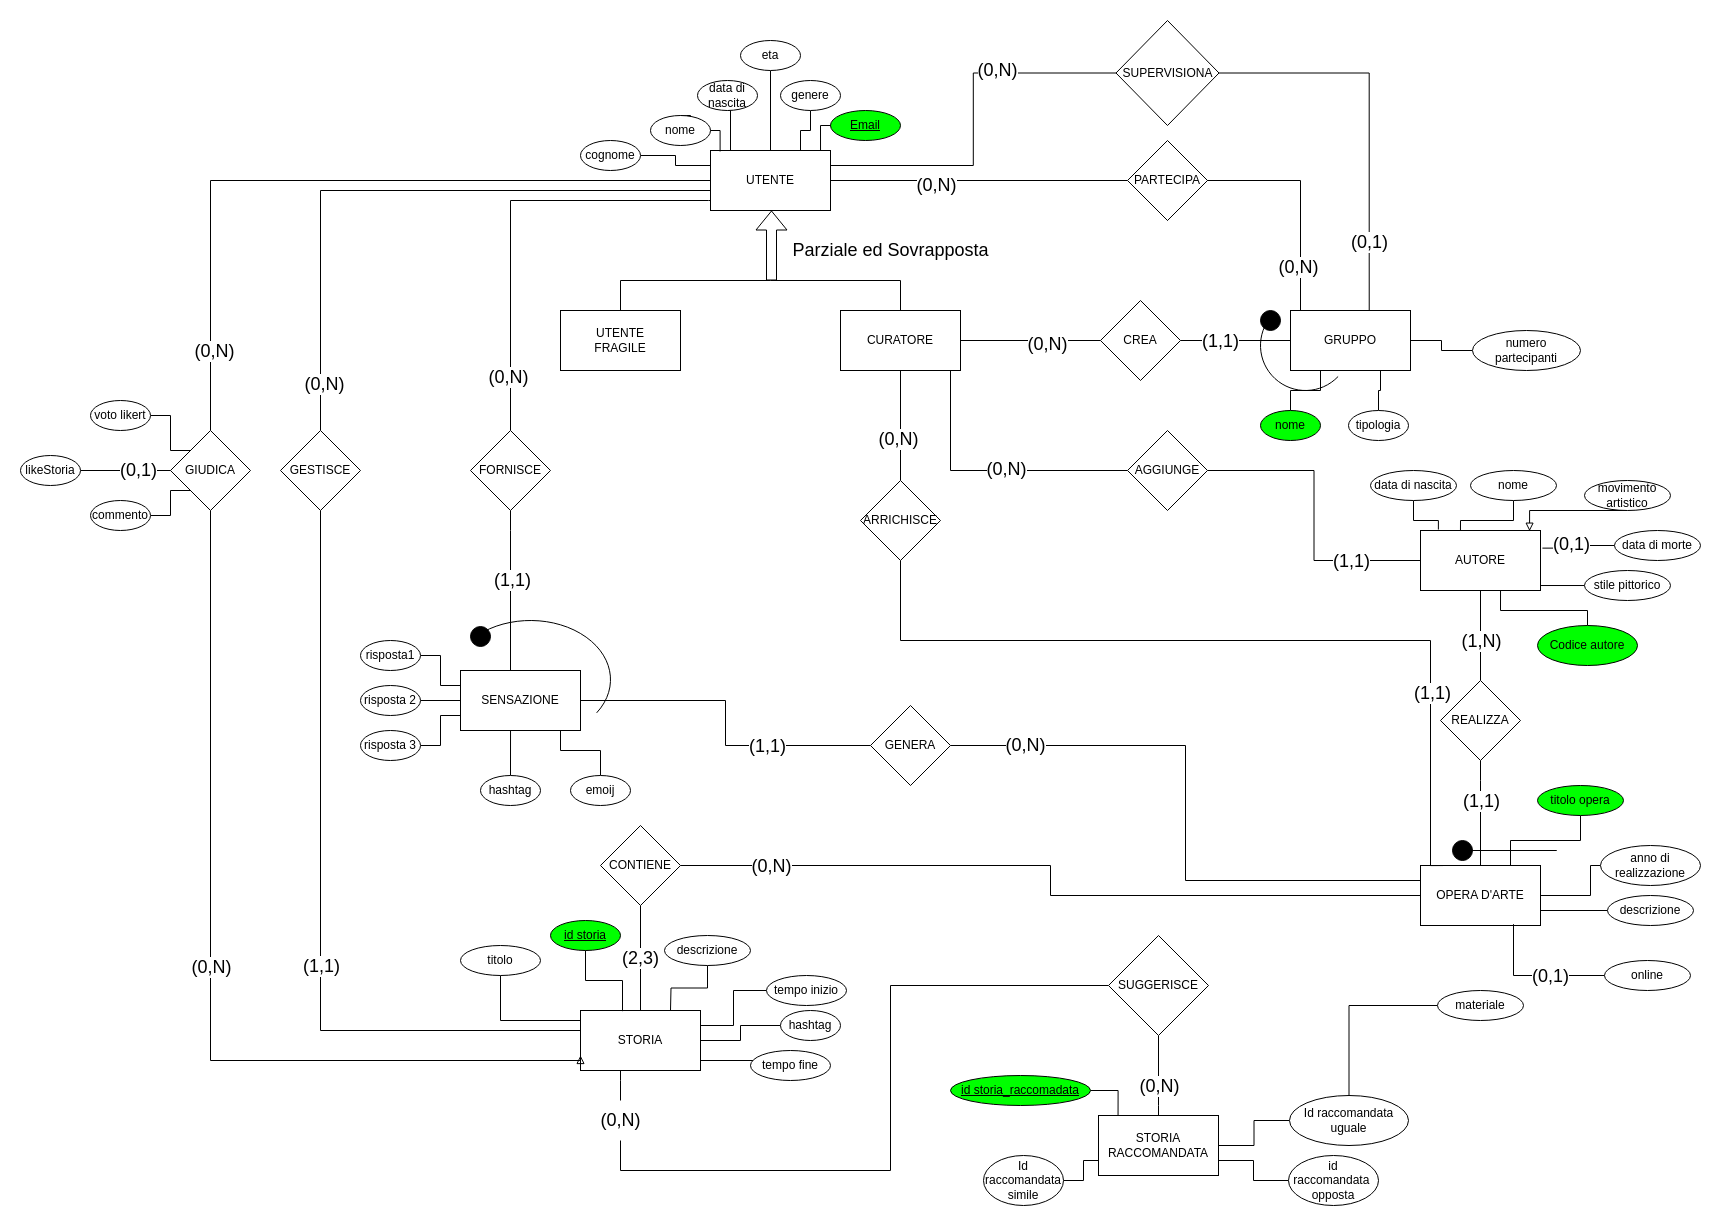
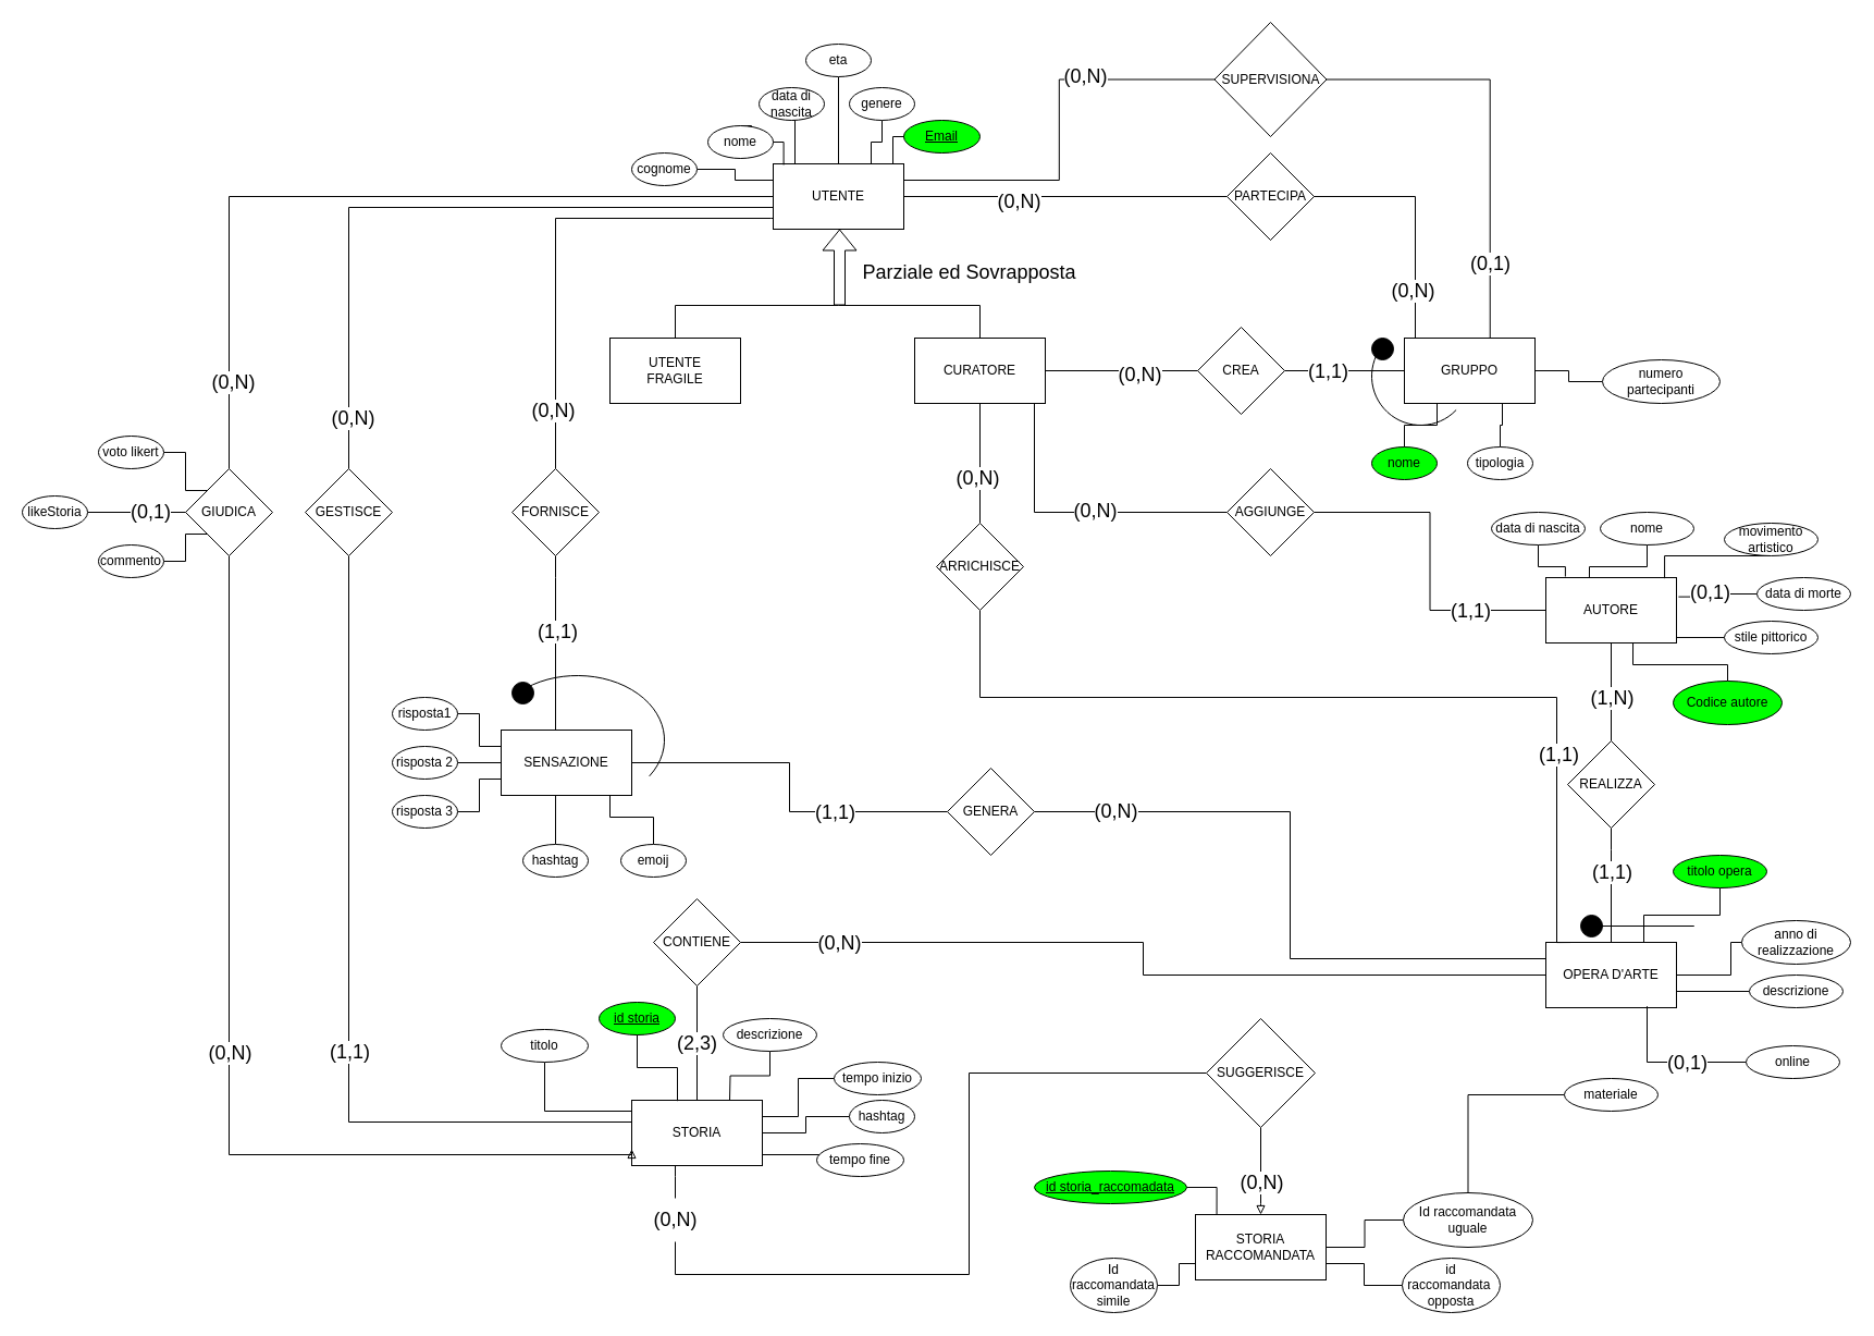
- <mxCell id="76" style="edgeStyle=orthogonalEdgeStyle;rounded=0;orthogonalLoop=1;jettySize=auto;html=1;entryX=0.909;entryY=0.011;entryDx=0;entryDy=0;entryPerimeter=0;endArrow=block;endFill=0;" parent="1" source="77" target="24" edge="1"><mxGeometry relative="1" as="geometry"><Array as="points"><mxPoint x="1529" y="510" /></Array></mxGeometry></mxCell>
+ <mxCell id="76" style="edgeStyle=orthogonalEdgeStyle;rounded=0;orthogonalLoop=1;jettySize=auto;html=1;entryX=0.909;entryY=0.011;entryDx=0;entryDy=0;entryPerimeter=0;endArrow=none;endFill=0;" parent="1" source="77" target="24" edge="1"><mxGeometry relative="1" as="geometry"><Array as="points"><mxPoint x="1529" y="510" /></Array></mxGeometry></mxCell>
- <mxCell id="143" style="edgeStyle=orthogonalEdgeStyle;rounded=0;orthogonalLoop=1;jettySize=auto;html=1;endArrow=none;endFill=0;" parent="1" source="146" target="136" edge="1"><mxGeometry relative="1" as="geometry"><Array as="points"><mxPoint x="1158" y="1105" /><mxPoint x="1158" y="1105" /></Array></mxGeometry></mxCell>
+ <mxCell id="143" style="edgeStyle=orthogonalEdgeStyle;rounded=0;orthogonalLoop=1;jettySize=auto;html=1;endArrow=block;endFill=0;" parent="1" source="146" target="136" edge="1"><mxGeometry relative="1" as="geometry"><Array as="points"><mxPoint x="1158" y="1105" /><mxPoint x="1158" y="1105" /></Array></mxGeometry></mxCell>
